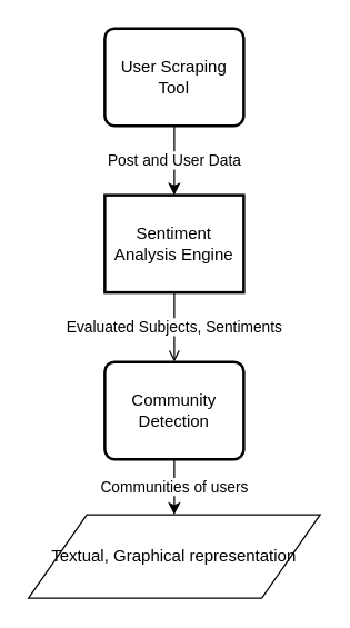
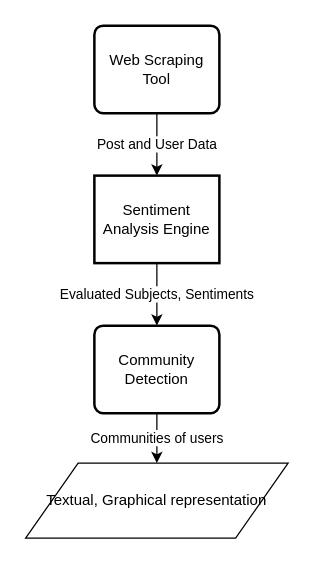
- <mxCell id="2" value="User Scraping Tool" style="rounded=1;whiteSpace=wrap;html=1;absoluteArcSize=1;arcSize=14;strokeWidth=2;" vertex="1" parent="1"><mxGeometry x="75" y="20" width="100" height="70" as="geometry" /></mxCell>
+ <mxCell id="2" value="Web Scraping Tool" style="rounded=1;whiteSpace=wrap;html=1;absoluteArcSize=1;arcSize=14;strokeWidth=2;" vertex="1" parent="1"><mxGeometry x="75" y="20" width="100" height="70" as="geometry" /></mxCell>
- <mxCell id="7" value="Evaluated Subjects, Sentiments" style="endArrow=open;html=1;exitX=0.5;exitY=1;exitDx=0;exitDy=0;entryX=0.5;entryY=0;entryDx=0;entryDy=0;" edge="1" parent="1" source="3" target="4"><mxGeometry width="50" height="50" relative="1" as="geometry"><mxPoint x="25" y="500" as="sourcePoint" /><mxPoint x="75" y="450" as="targetPoint" /></mxGeometry></mxCell>
+ <mxCell id="7" value="Evaluated Subjects, Sentiments" style="endArrow=classic;html=1;exitX=0.5;exitY=1;exitDx=0;exitDy=0;entryX=0.5;entryY=0;entryDx=0;entryDy=0;" edge="1" parent="1" source="3" target="4"><mxGeometry width="50" height="50" relative="1" as="geometry"><mxPoint x="25" y="500" as="sourcePoint" /><mxPoint x="75" y="450" as="targetPoint" /></mxGeometry></mxCell>
